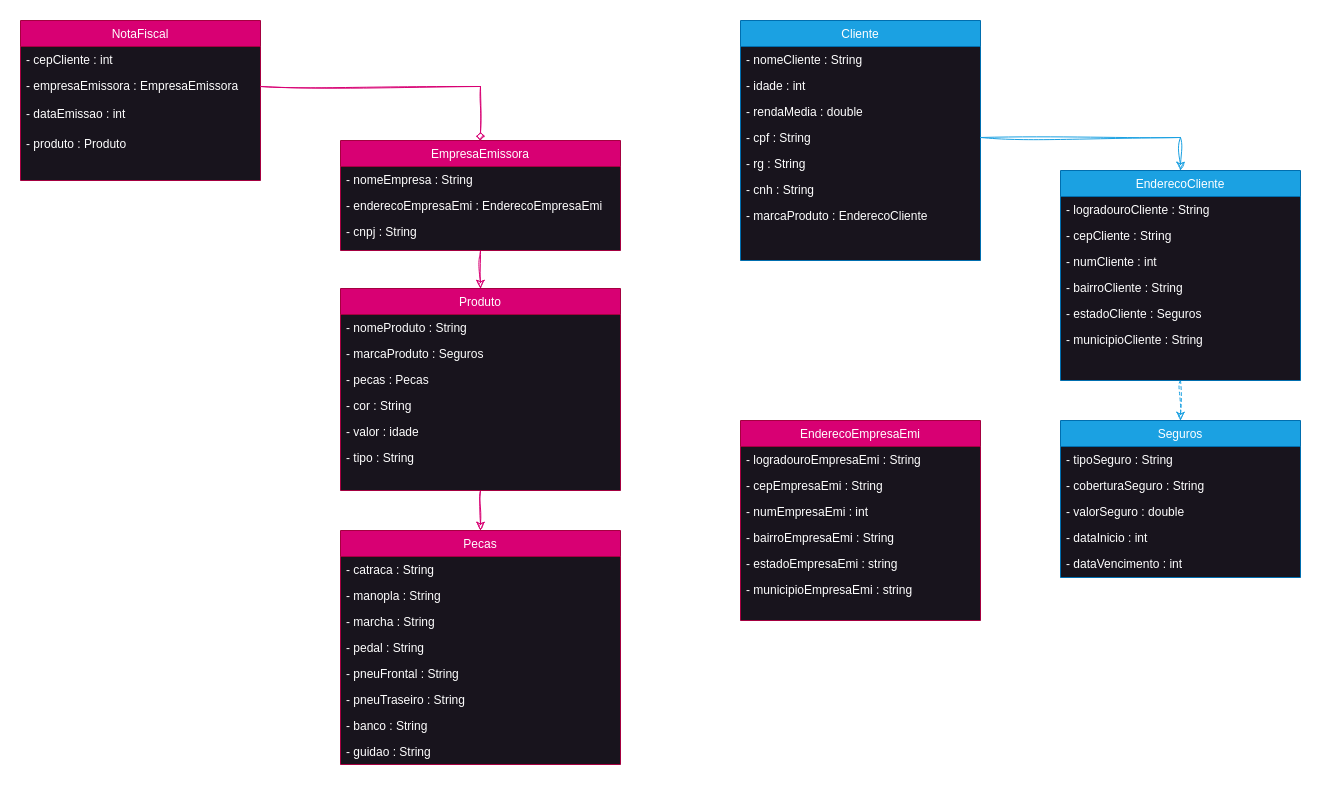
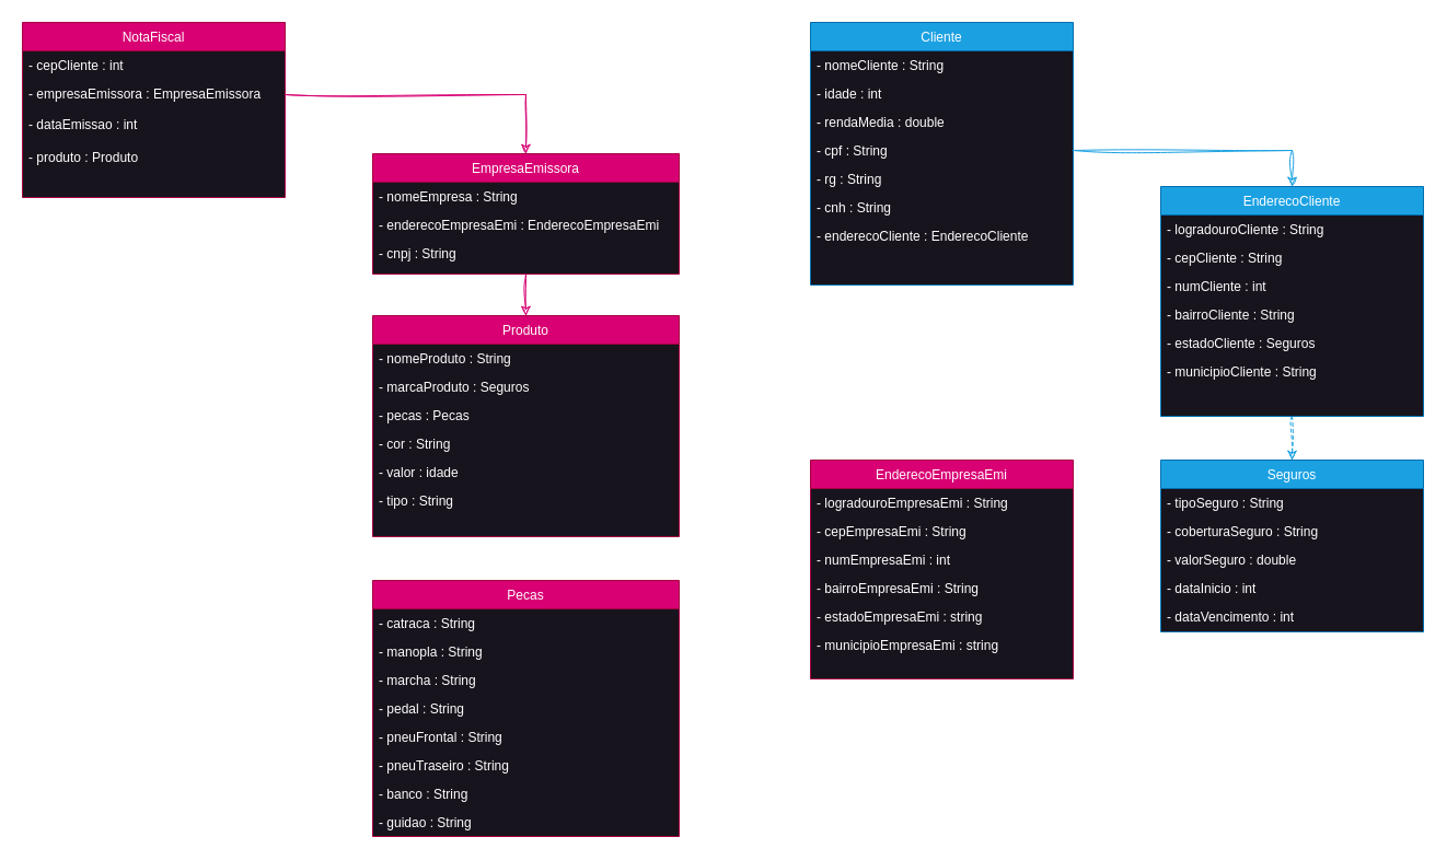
- <mxCell id="58" style="edgeStyle=orthogonalEdgeStyle;rounded=0;sketch=1;hachureGap=4;jiggle=2;curveFitting=1;orthogonalLoop=1;jettySize=auto;html=1;exitX=1;exitY=0.5;exitDx=0;exitDy=0;entryX=0.5;entryY=0;entryDx=0;entryDy=0;fontFamily=Architects Daughter;fontSource=https%3A%2F%2Ffonts.googleapis.com%2Fcss%3Ffamily%3DArchitects%2BDaughter;fontSize=16;fontColor=#000000;strokeColor=#d80073;endArrow=diamond;" parent="1" source="4" target="8" edge="1"><mxGeometry relative="1" as="geometry" /></mxCell>
+ <mxCell id="58" style="edgeStyle=orthogonalEdgeStyle;rounded=0;sketch=1;hachureGap=4;jiggle=2;curveFitting=1;orthogonalLoop=1;jettySize=auto;html=1;exitX=1;exitY=0.5;exitDx=0;exitDy=0;entryX=0.5;entryY=0;entryDx=0;entryDy=0;fontFamily=Architects Daughter;fontSource=https%3A%2F%2Ffonts.googleapis.com%2Fcss%3Ffamily%3DArchitects%2BDaughter;fontSize=16;fontColor=#000000;strokeColor=#d80073;" parent="1" source="4" target="8" edge="1"><mxGeometry relative="1" as="geometry" /></mxCell>
- <mxCell id="34" value="- marcaProduto : EnderecoCliente" style="text;align=left;verticalAlign=top;spacingLeft=4;spacingRight=4;overflow=hidden;rotatable=0;points=[[0,0.5],[1,0.5]];portConstraint=eastwest;rounded=0;shadow=0;html=0;fontColor=#ffffff;" parent="27" vertex="1"><mxGeometry y="182" width="240" height="26" as="geometry" /></mxCell>
+ <mxCell id="34" value="- enderecoCliente : EnderecoCliente" style="text;align=left;verticalAlign=top;spacingLeft=4;spacingRight=4;overflow=hidden;rotatable=0;points=[[0,0.5],[1,0.5]];portConstraint=eastwest;rounded=0;shadow=0;html=0;fontColor=#ffffff;" parent="27" vertex="1"><mxGeometry y="182" width="240" height="26" as="geometry" /></mxCell>
- <mxCell id="12" style="edgeStyle=orthogonalEdgeStyle;rounded=0;sketch=1;hachureGap=4;jiggle=2;curveFitting=1;orthogonalLoop=1;jettySize=auto;html=1;exitX=0.5;exitY=1;exitDx=0;exitDy=0;entryX=0.5;entryY=0;entryDx=0;entryDy=0;fontFamily=Architects Daughter;fontSource=https%3A%2F%2Ffonts.googleapis.com%2Fcss%3Ffamily%3DArchitects%2BDaughter;fontSize=16;strokeColor=#d80073;" parent="1" source="13" target="35" edge="1"><mxGeometry relative="1" as="geometry" /></mxCell>
